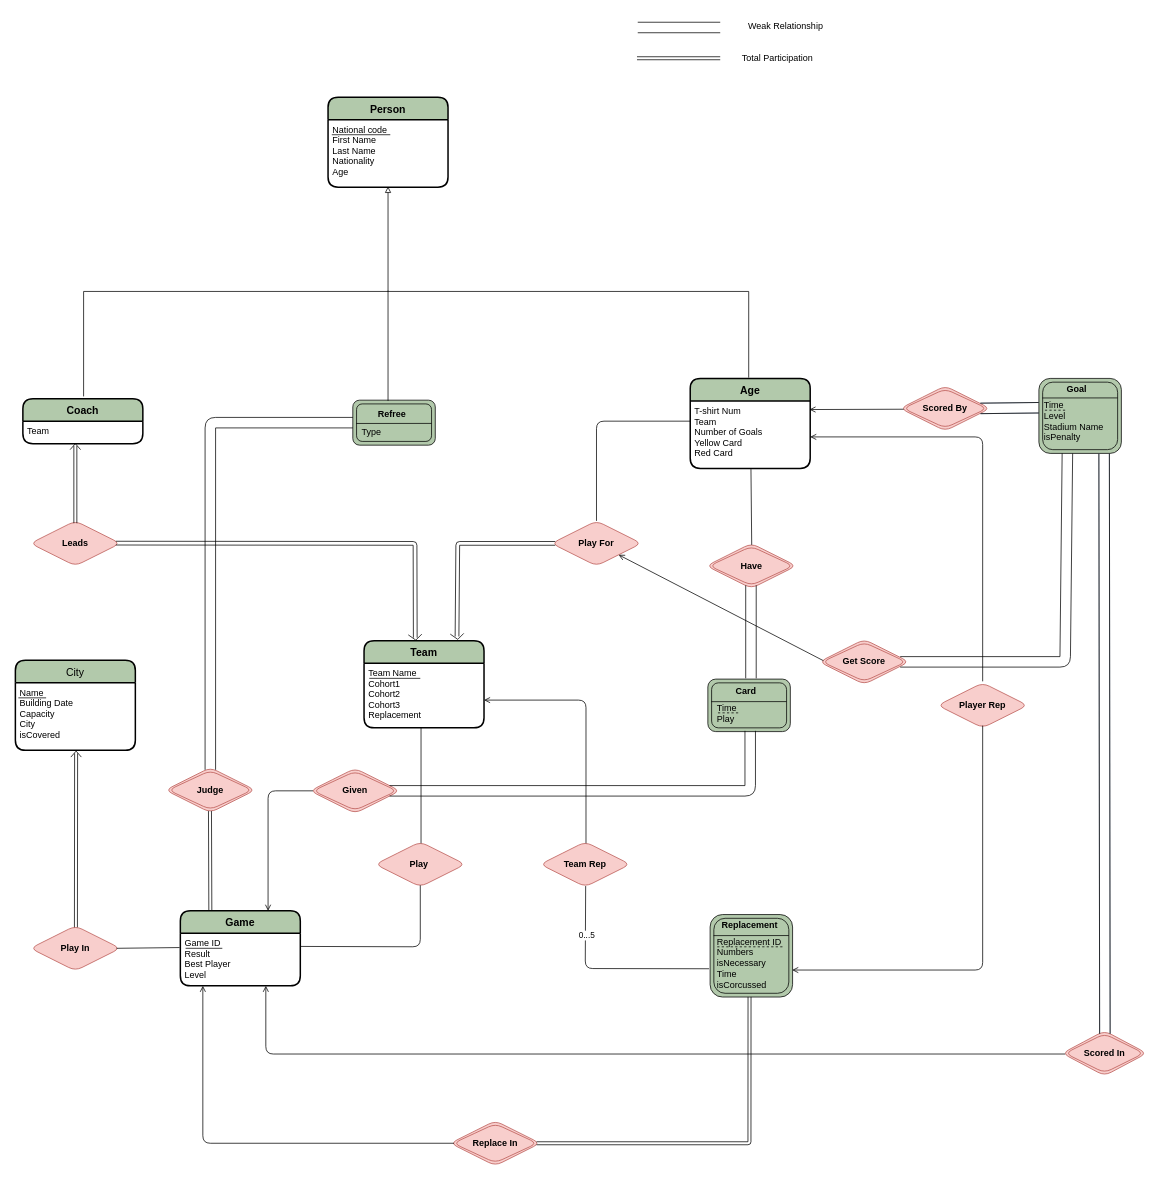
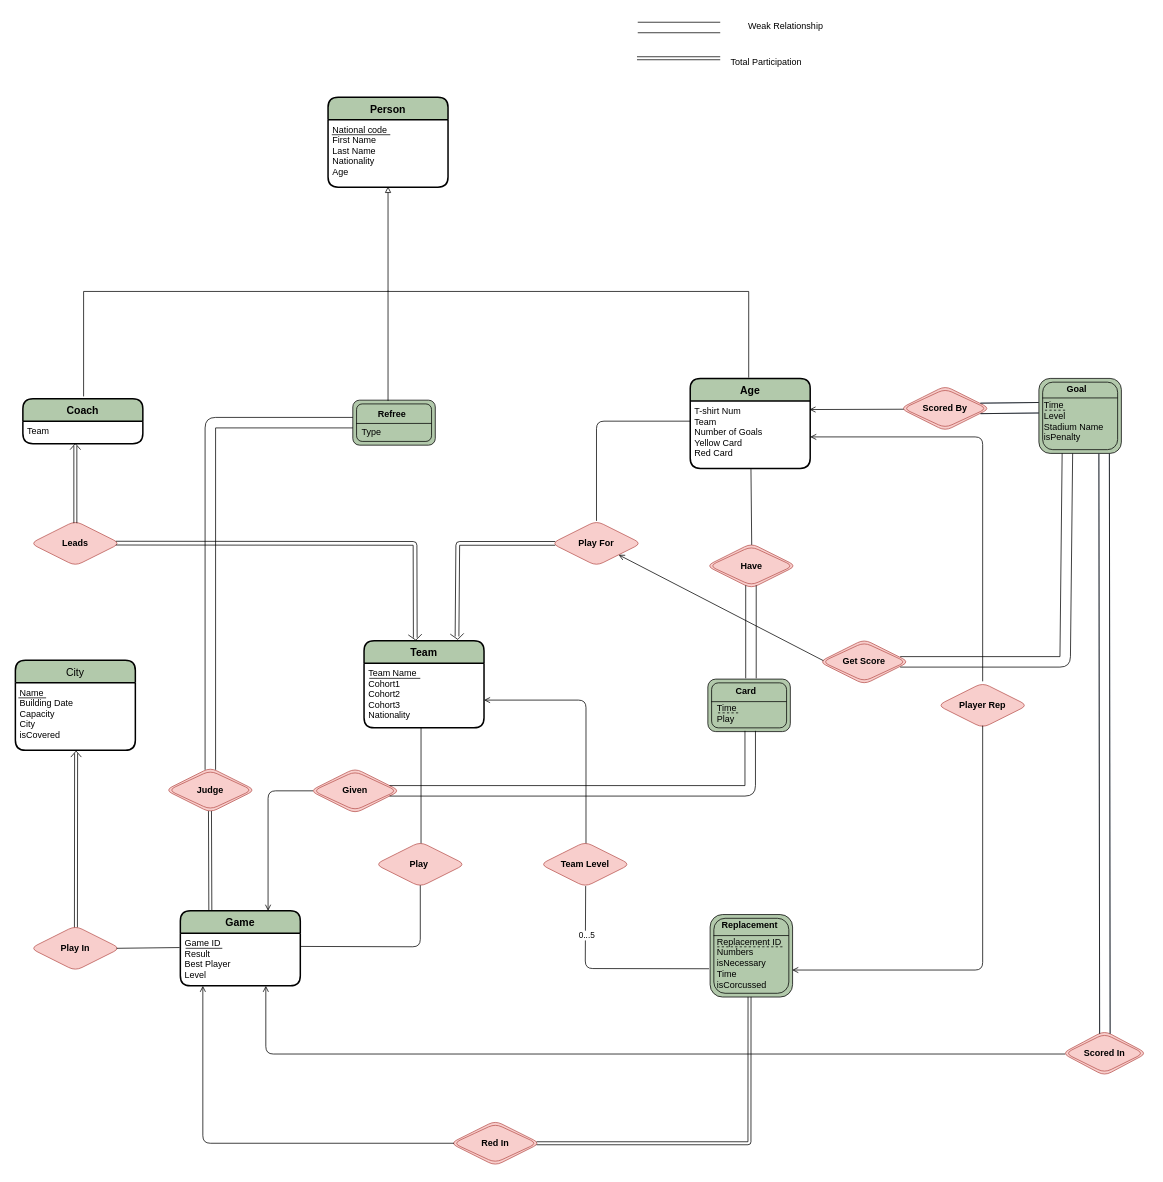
- <mxCell id="89" value="Total Participation" style="text;html=1;resizable=0;autosize=1;align=center;verticalAlign=middle;points=[];fillColor=none;strokeColor=none;rounded=0;fontColor=#000000;" parent="1" vertex="1"><mxGeometry x="976" y="62" width="120" height="30" as="geometry" /></mxCell>
+ <mxCell id="89" value="Total Participation" style="text;html=1;resizable=0;autosize=1;align=center;verticalAlign=middle;points=[];fillColor=none;strokeColor=none;rounded=0;fontColor=#000000;" parent="1" vertex="1"><mxGeometry x="961" y="67" width="120" height="30" as="geometry" /></mxCell>
- <mxCell id="26" value="Team Name&#10;Cohort1&#10;Cohort2&#10;Cohort3&#10;Replacement" style="align=left;strokeColor=none;fillColor=none;spacingLeft=4;fontSize=12;verticalAlign=top;resizable=0;rotatable=0;part=1;rounded=1;fontColor=#000000;" parent="25" vertex="1"><mxGeometry y="30" width="160" height="86" as="geometry" /></mxCell>
+ <mxCell id="26" value="Team Name&#10;Cohort1&#10;Cohort2&#10;Cohort3&#10;Nationality" style="align=left;strokeColor=none;fillColor=none;spacingLeft=4;fontSize=12;verticalAlign=top;resizable=0;rotatable=0;part=1;rounded=1;fontColor=#000000;" parent="25" vertex="1"><mxGeometry y="30" width="160" height="86" as="geometry" /></mxCell>
- <mxCell id="37" value="Team Rep" style="shape=rhombus;perimeter=rhombusPerimeter;whiteSpace=wrap;html=1;align=center;rounded=1;strokeColor=#b85450;strokeWidth=1;gradientDirection=west;fillColor=#f8cecc;fontStyle=1" parent="1" vertex="1"><mxGeometry x="720" y="1122" width="120" height="60" as="geometry" /></mxCell>
+ <mxCell id="37" value="Team Level" style="shape=rhombus;perimeter=rhombusPerimeter;whiteSpace=wrap;html=1;align=center;rounded=1;strokeColor=#b85450;strokeWidth=1;gradientDirection=west;fillColor=#f8cecc;fontStyle=1" parent="1" vertex="1"><mxGeometry x="720" y="1122" width="120" height="60" as="geometry" /></mxCell>
- <mxCell id="42" value="Replace In" style="shape=rhombus;double=1;perimeter=rhombusPerimeter;whiteSpace=wrap;html=1;align=center;rounded=1;strokeColor=#b85450;strokeWidth=1;gradientDirection=west;fillColor=#f8cecc;fontStyle=1" parent="1" vertex="1"><mxGeometry x="600" y="1494" width="120" height="60" as="geometry" /></mxCell>
+ <mxCell id="42" value="Red In" style="shape=rhombus;double=1;perimeter=rhombusPerimeter;whiteSpace=wrap;html=1;align=center;rounded=1;strokeColor=#b85450;strokeWidth=1;gradientDirection=west;fillColor=#f8cecc;fontStyle=1" parent="1" vertex="1"><mxGeometry x="600" y="1494" width="120" height="60" as="geometry" /></mxCell>
